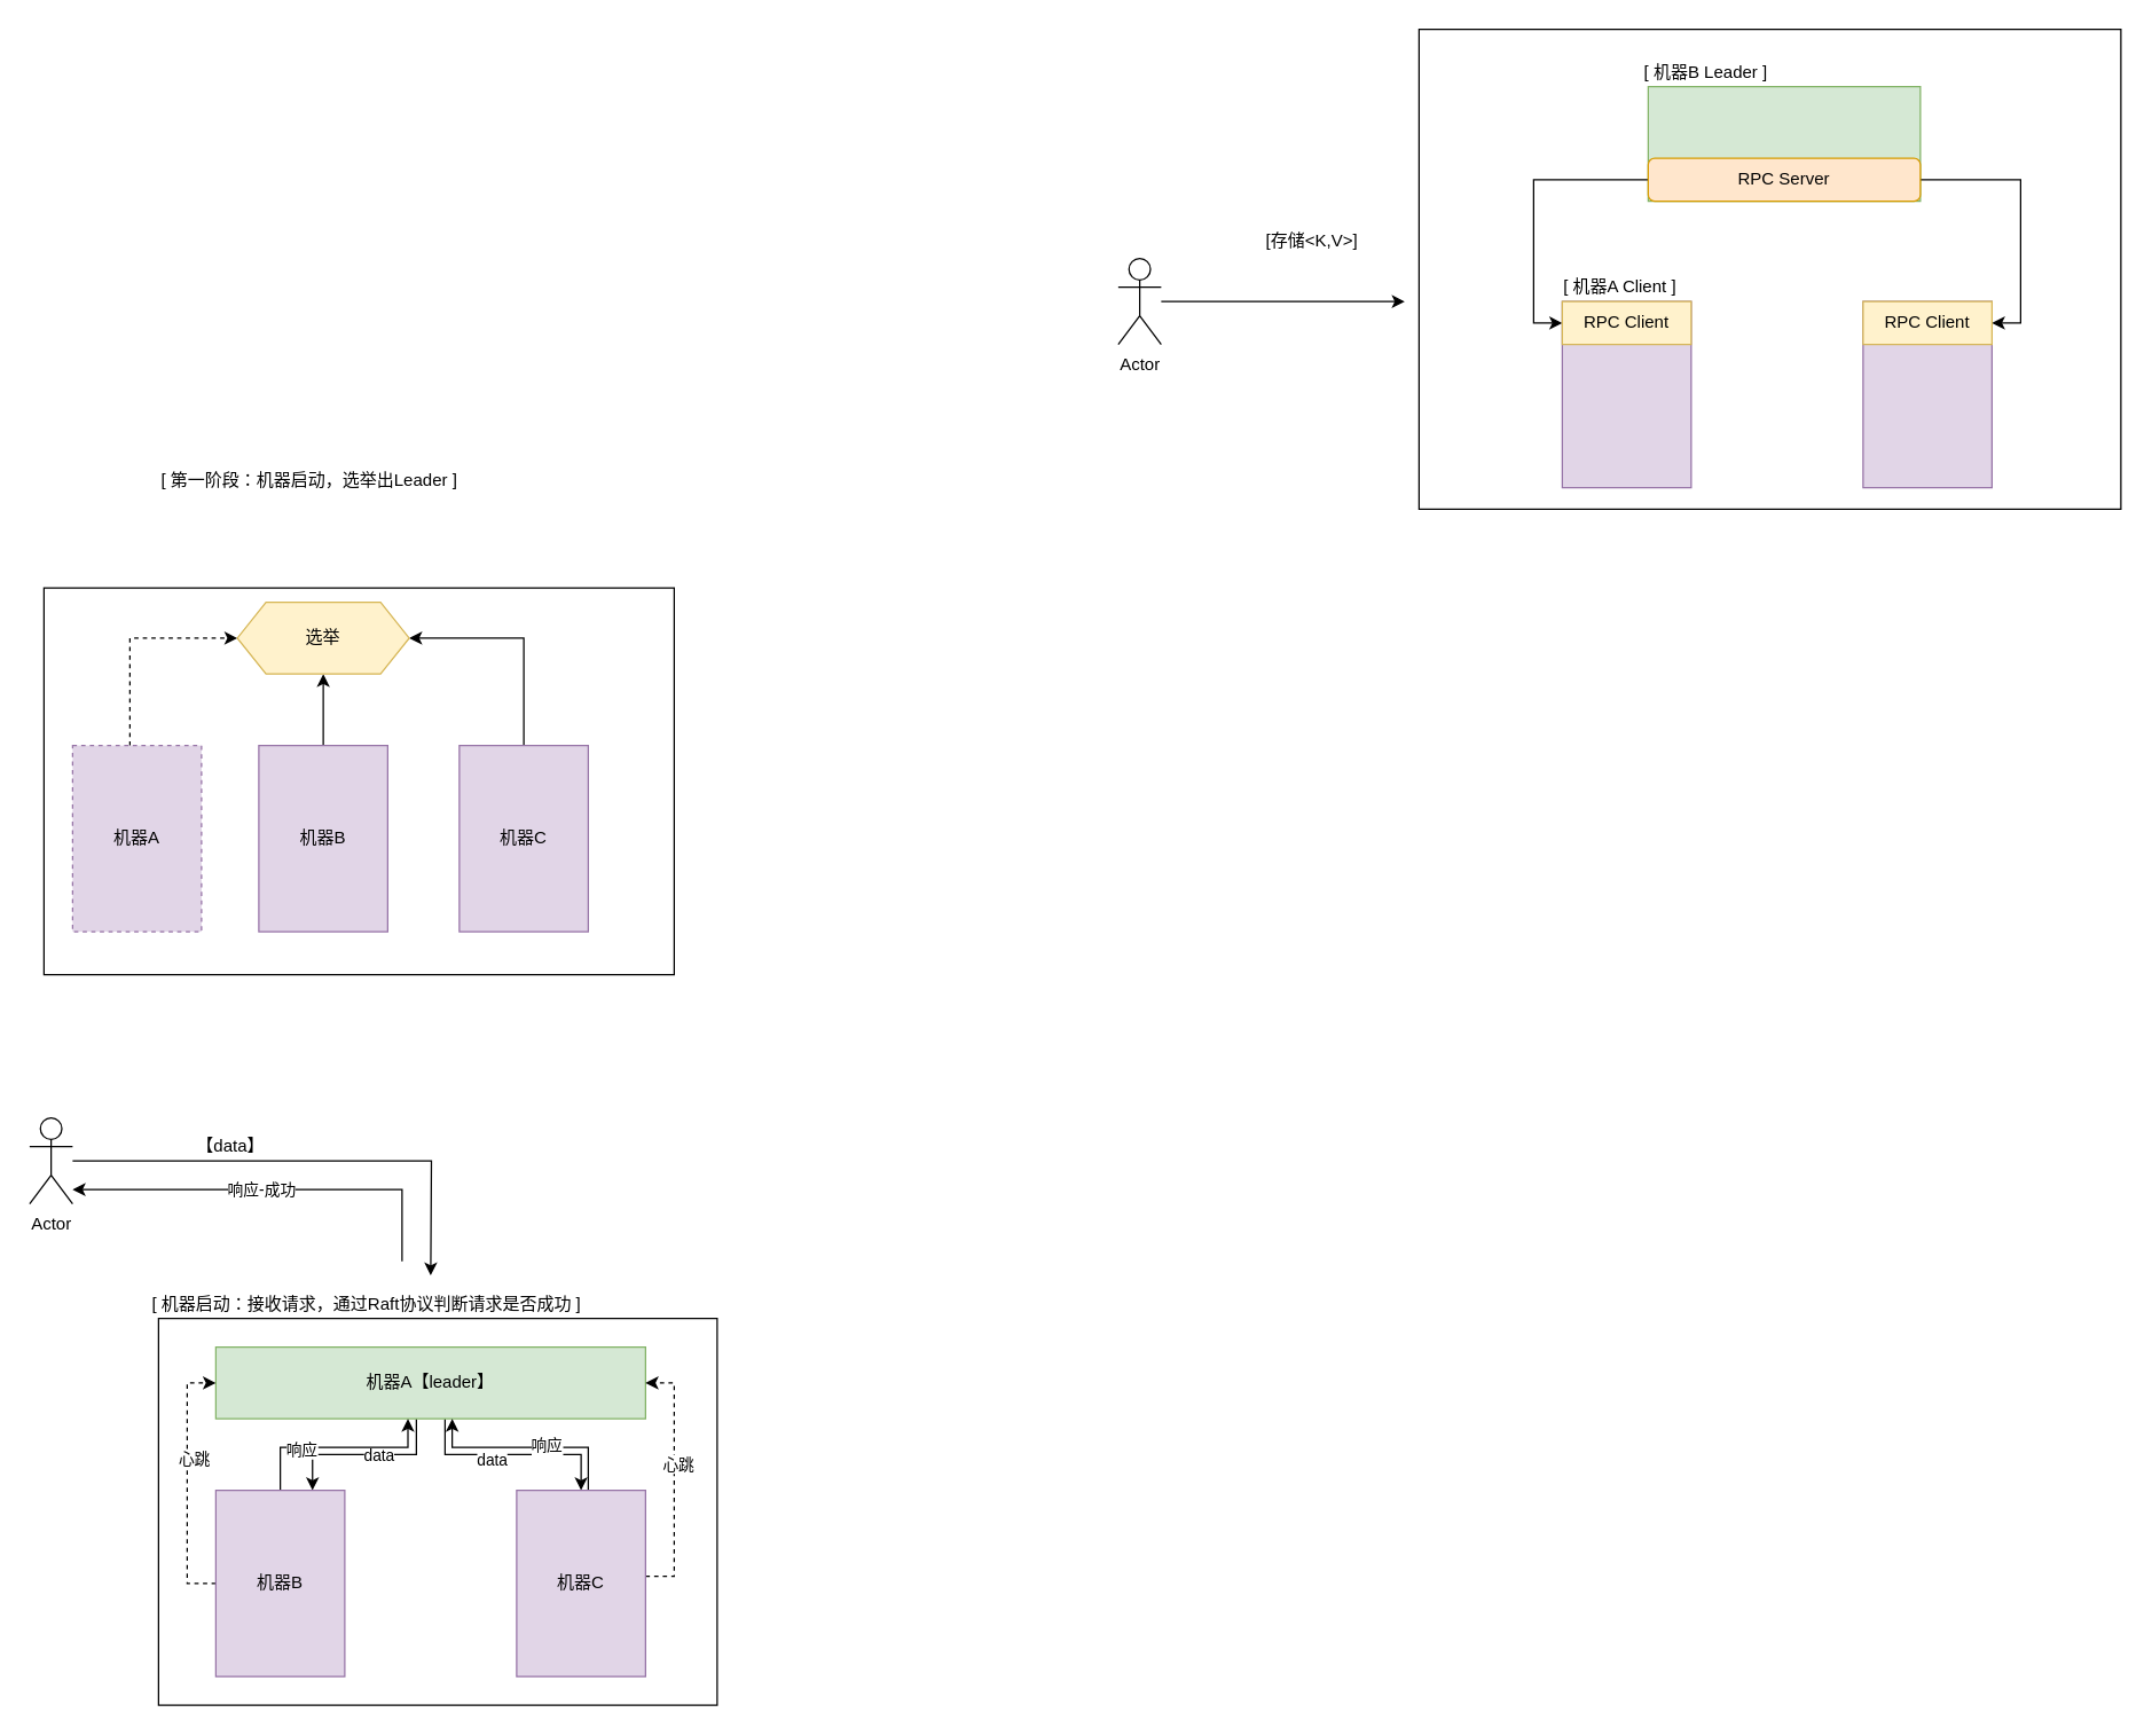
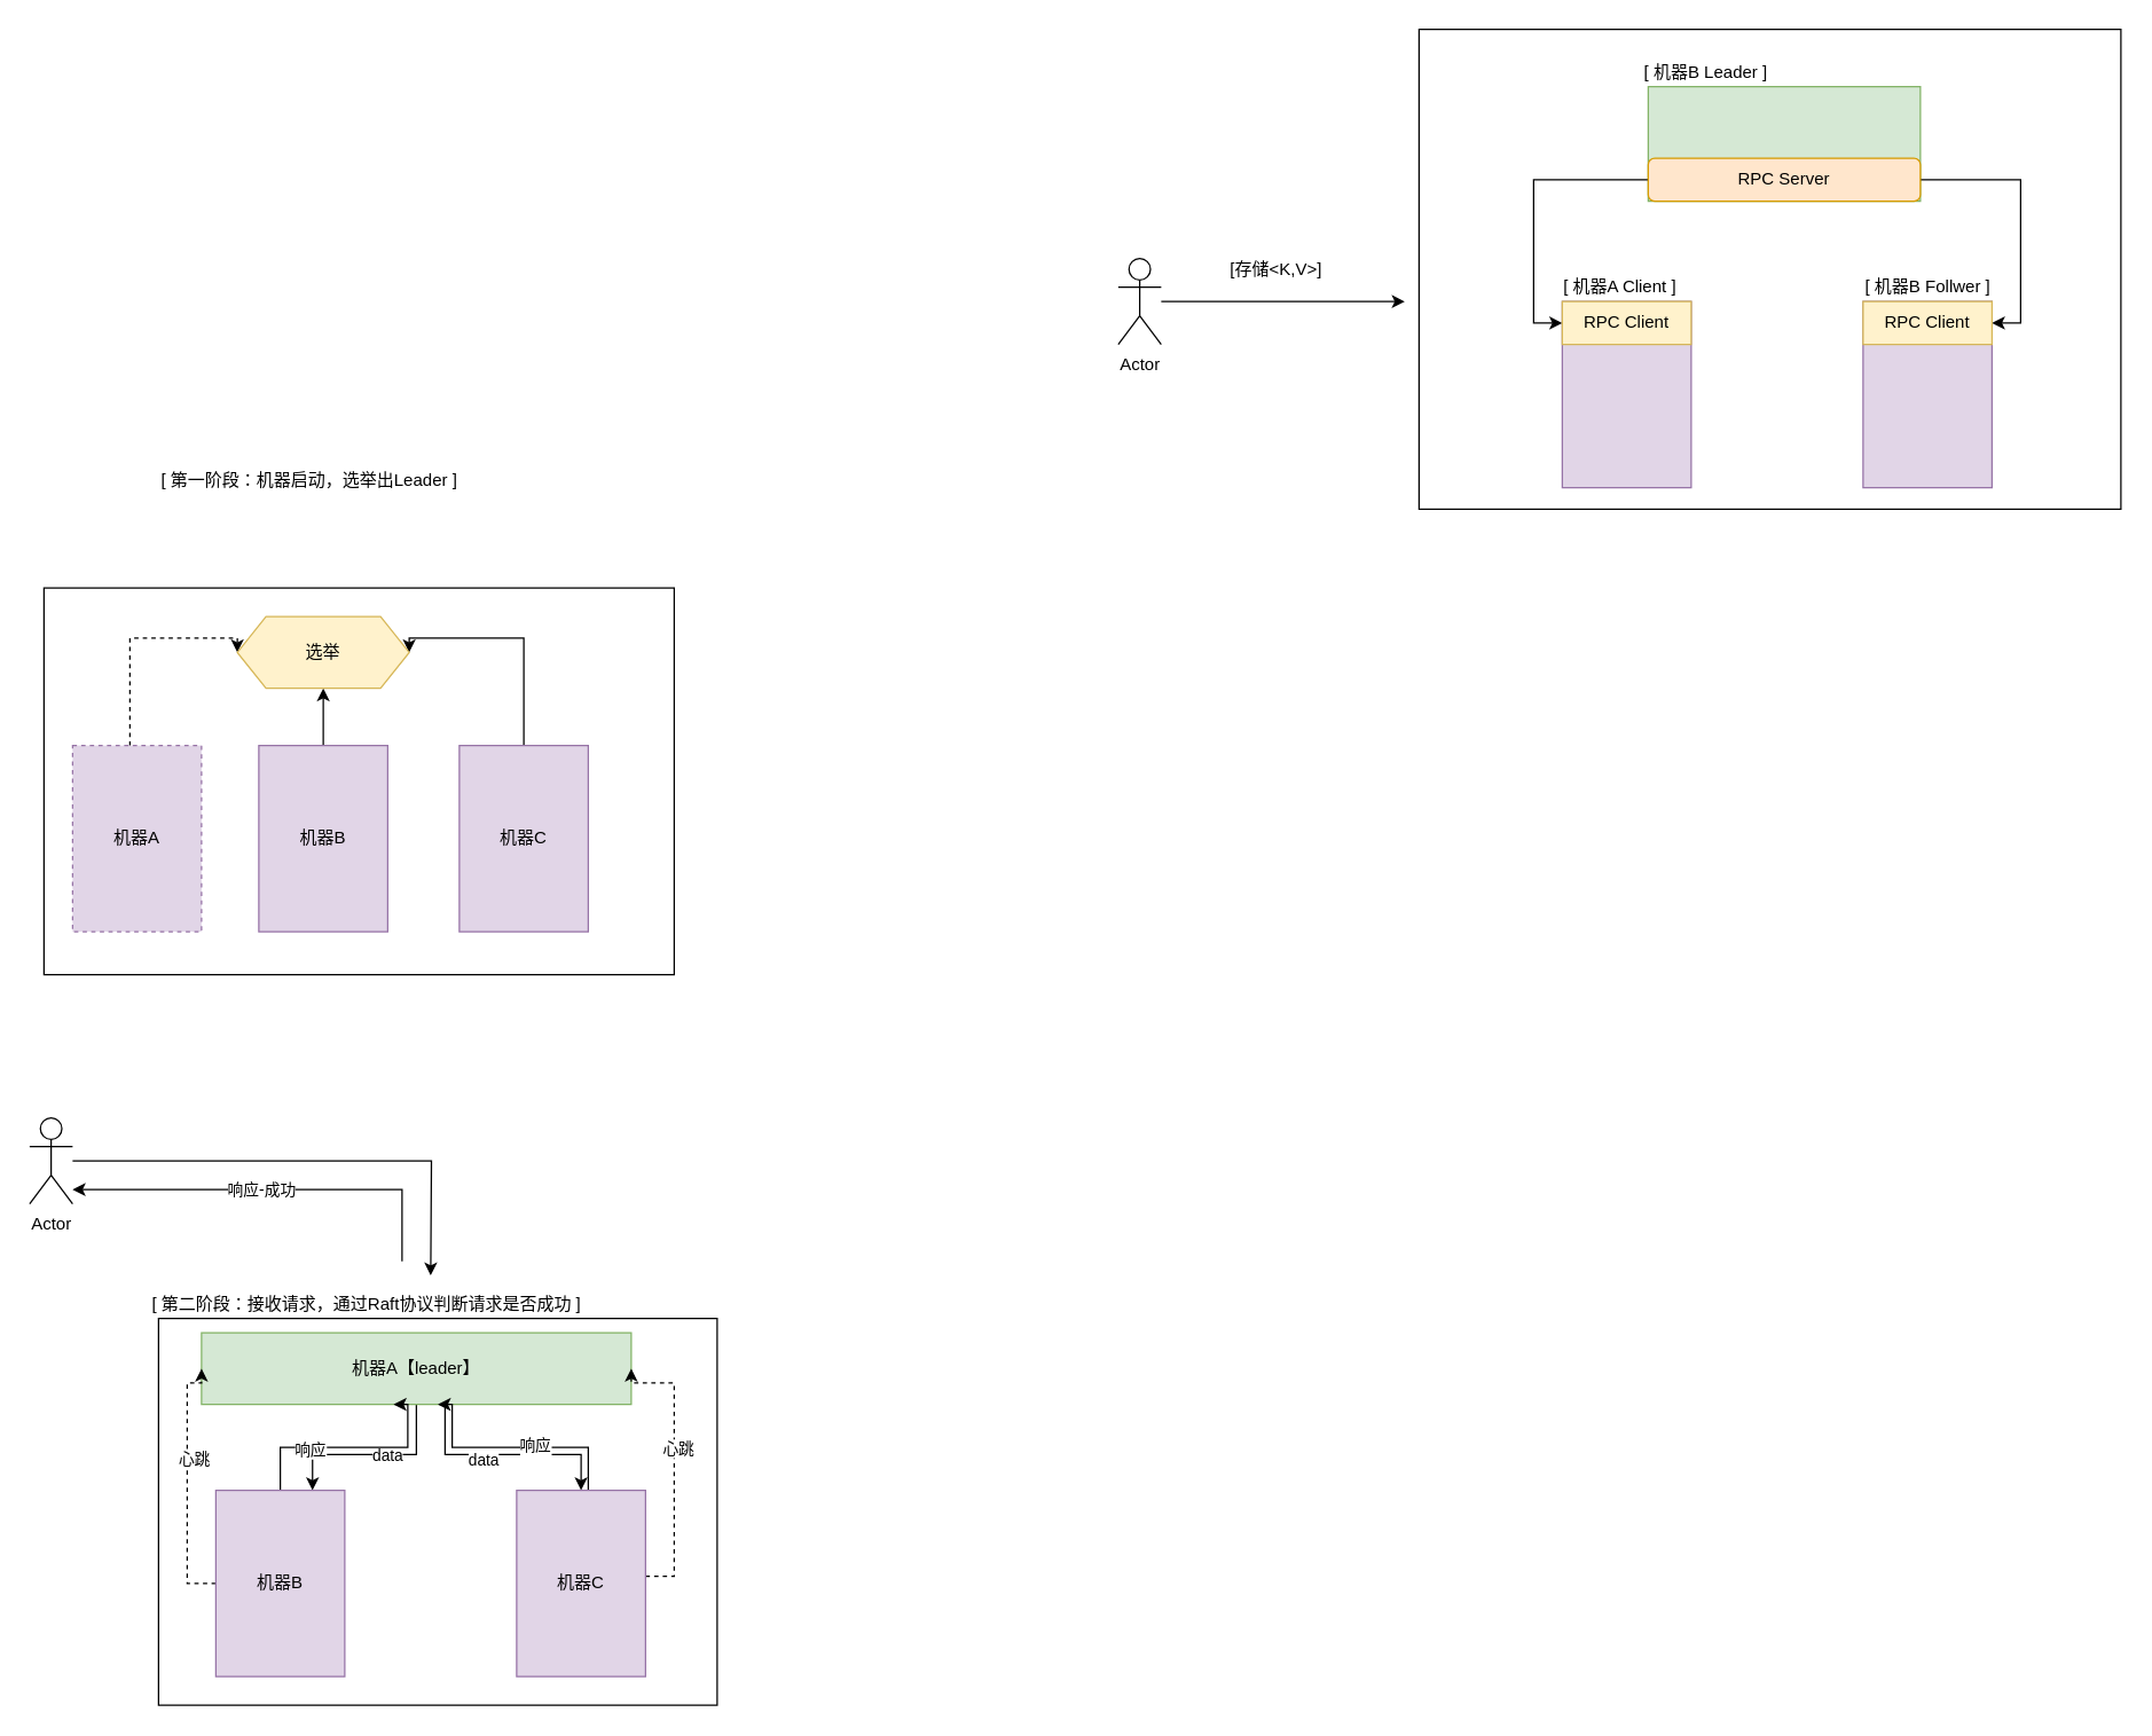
- <mxCell id="16" value="[存储&amp;lt;K,V&amp;gt;]" style="text;html=1;align=center;verticalAlign=middle;resizable=0;points=[];autosize=1;" parent="1" vertex="1"><mxGeometry x="875" y="157.5" width="80" height="20" as="geometry" /></mxCell>
+ <mxCell id="16" value="[存储&amp;lt;K,V&amp;gt;]" style="text;html=1;align=center;verticalAlign=middle;resizable=0;points=[];autosize=1;" parent="1" vertex="1"><mxGeometry x="850" y="177.5" width="80" height="20" as="geometry" /></mxCell>
+ <mxCell id="8" value="[ 机器B Follwer ]" style="text;html=1;align=center;verticalAlign=middle;resizable=0;points=[];autosize=1;" parent="1" vertex="1"><mxGeometry x="1295" y="190" width="100" height="20" as="geometry" /></mxCell>
- <mxCell id="25" value="选举" style="shape=hexagon;perimeter=hexagonPerimeter2;whiteSpace=wrap;html=1;fixedSize=1;fillColor=#fff2cc;strokeColor=#d6b656;" parent="1" vertex="1"><mxGeometry x="165" y="420" width="120" height="50" as="geometry" /></mxCell>
+ <mxCell id="25" value="选举" style="shape=hexagon;perimeter=hexagonPerimeter2;whiteSpace=wrap;html=1;fixedSize=1;fillColor=#fff2cc;strokeColor=#d6b656;" parent="1" vertex="1"><mxGeometry x="165" y="430" width="120" height="50" as="geometry" /></mxCell>
- <mxCell id="47" value="【data】" style="text;html=1;align=center;verticalAlign=middle;resizable=0;points=[];autosize=1;" parent="1" vertex="1"><mxGeometry x="130" y="790" width="60" height="20" as="geometry" /></mxCell>
- <mxCell id="29" value="[ 机器启动：接收请求，通过Raft协议判断请求是否成功 ]" style="text;html=1;align=center;verticalAlign=middle;resizable=0;points=[];autosize=1;" parent="1" vertex="1"><mxGeometry x="100" y="900" width="310" height="20" as="geometry" /></mxCell>
+ <mxCell id="29" value="[ 第二阶段：接收请求，通过Raft协议判断请求是否成功 ]" style="text;html=1;align=center;verticalAlign=middle;resizable=0;points=[];autosize=1;" parent="1" vertex="1"><mxGeometry x="100" y="900" width="310" height="20" as="geometry" /></mxCell>
- <mxCell id="34" value="机器A【leader】" style="rounded=0;whiteSpace=wrap;html=1;fillColor=#d5e8d4;strokeColor=#82b366;" parent="1" vertex="1"><mxGeometry x="150" y="940" width="300" height="50" as="geometry" /></mxCell>
+ <mxCell id="34" value="机器A【leader】" style="rounded=0;whiteSpace=wrap;html=1;fillColor=#d5e8d4;strokeColor=#82b366;" parent="1" vertex="1"><mxGeometry x="140" y="930" width="300" height="50" as="geometry" /></mxCell>
